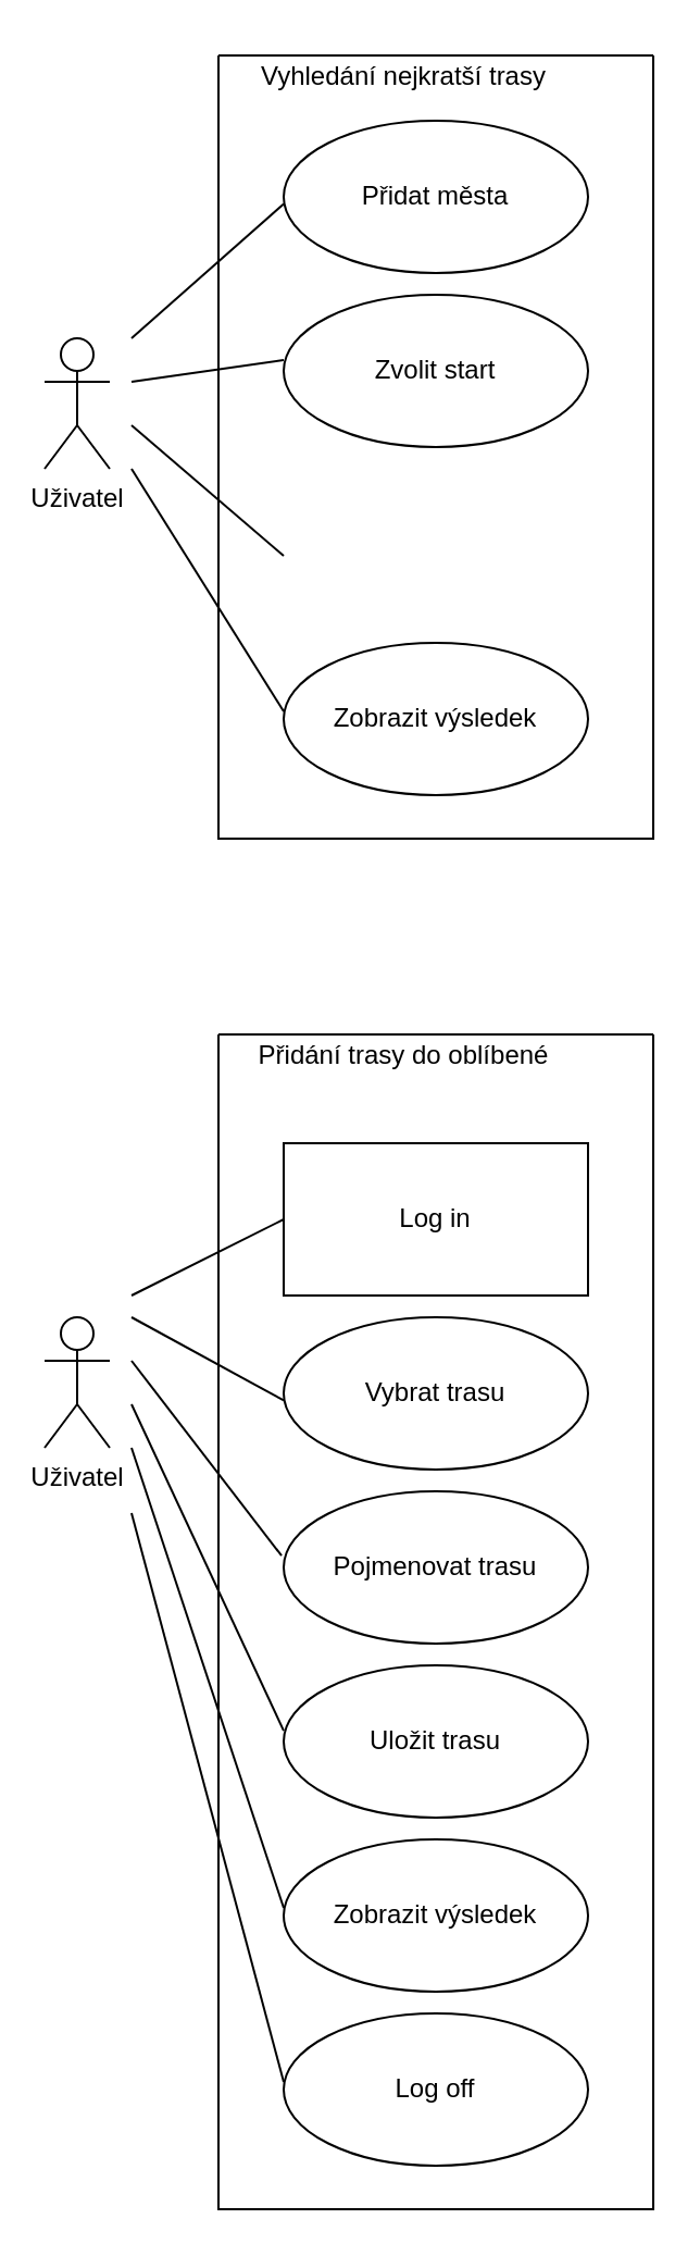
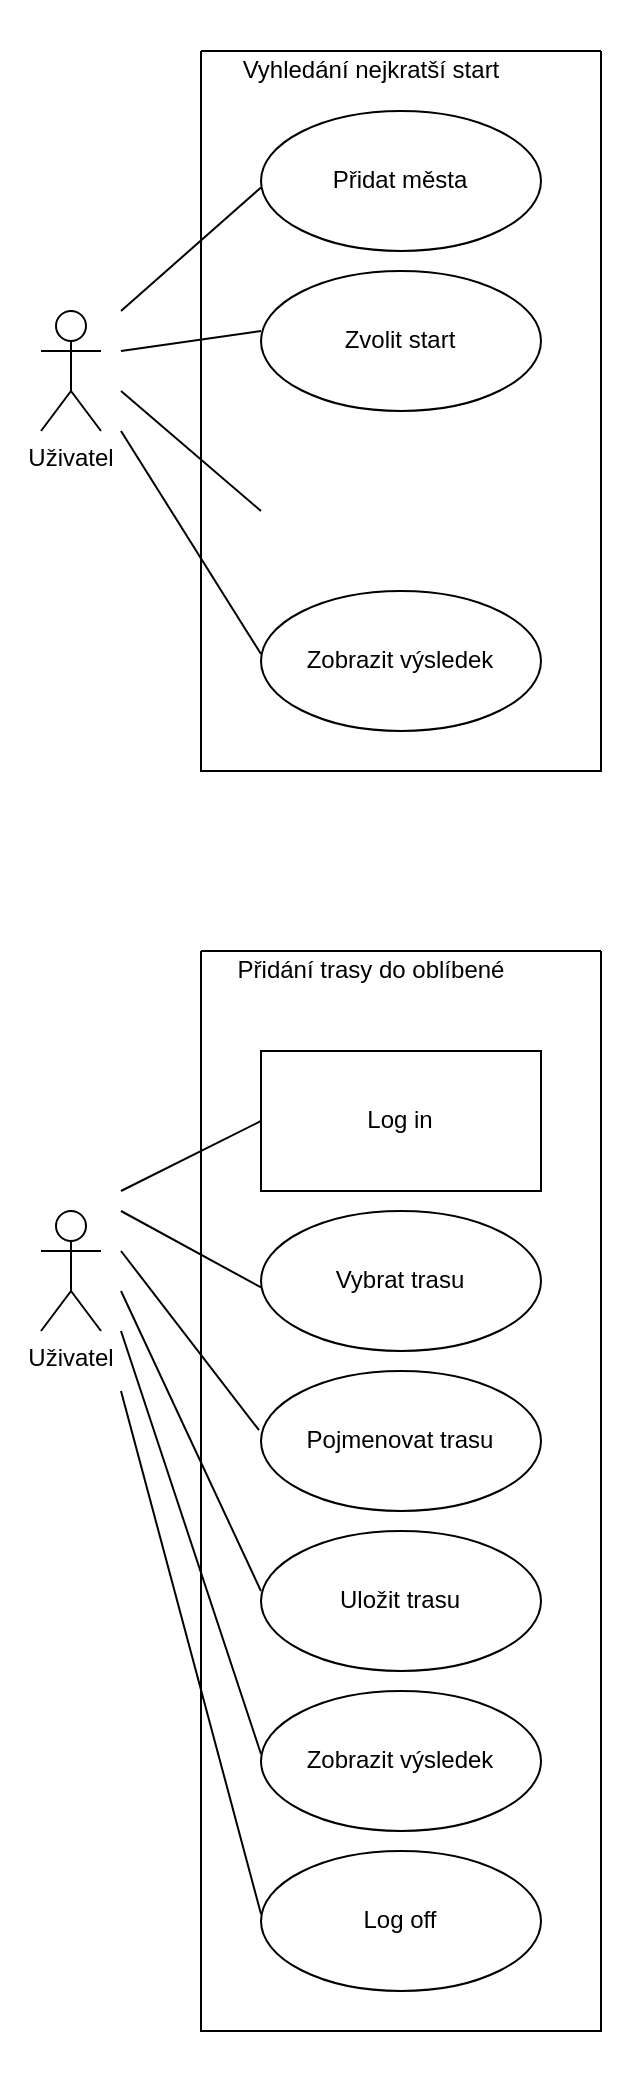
- <mxCell id="6" value="Vyhledání nejkratší trasy" style="text;html=1;align=center;verticalAlign=middle;resizable=0;points=[];autosize=1;strokeColor=none;fillColor=none;" vertex="1" parent="2"><mxGeometry x="10" y="-5" width="150" height="30" as="geometry" /></mxCell>
+ <mxCell id="6" value="Vyhledání nejkratší start" style="text;html=1;align=center;verticalAlign=middle;resizable=0;points=[];autosize=1;strokeColor=none;fillColor=none;" vertex="1" parent="2"><mxGeometry x="10" y="-5" width="150" height="30" as="geometry" /></mxCell>
